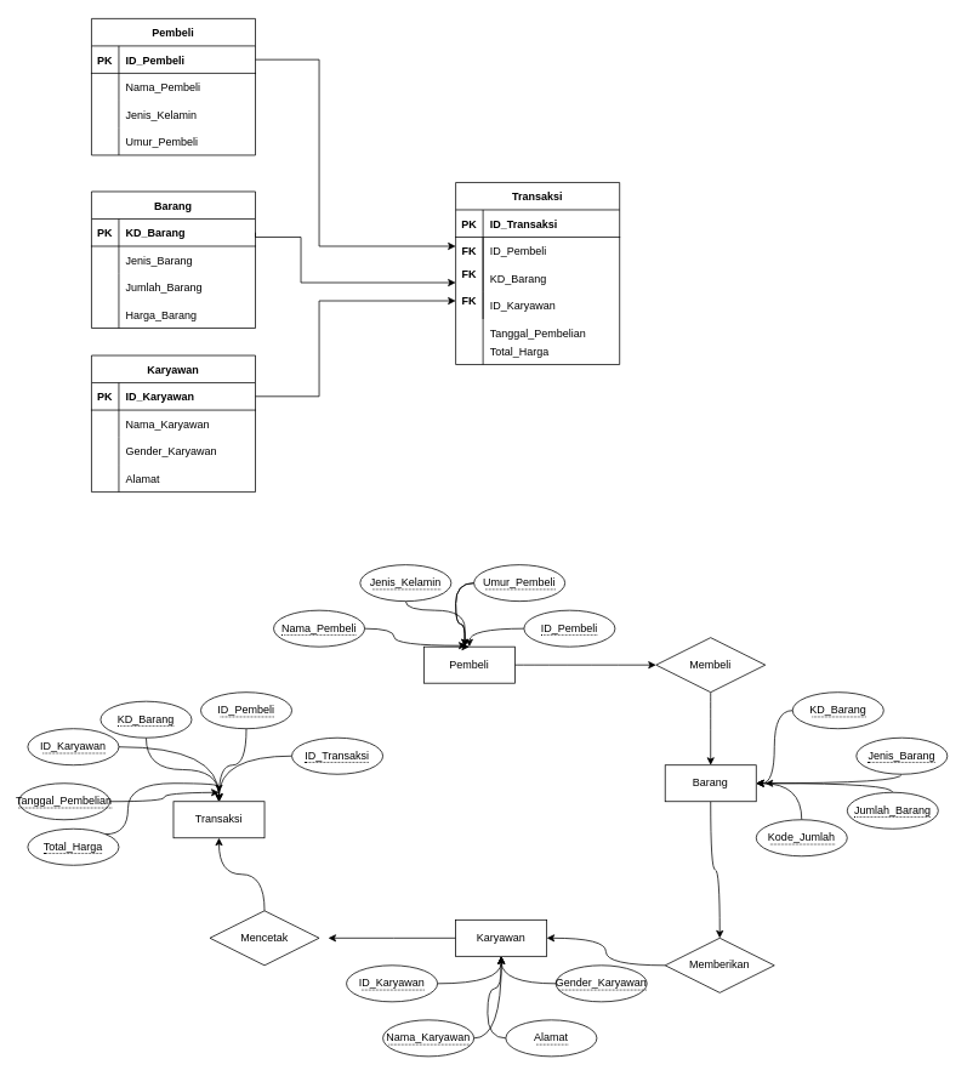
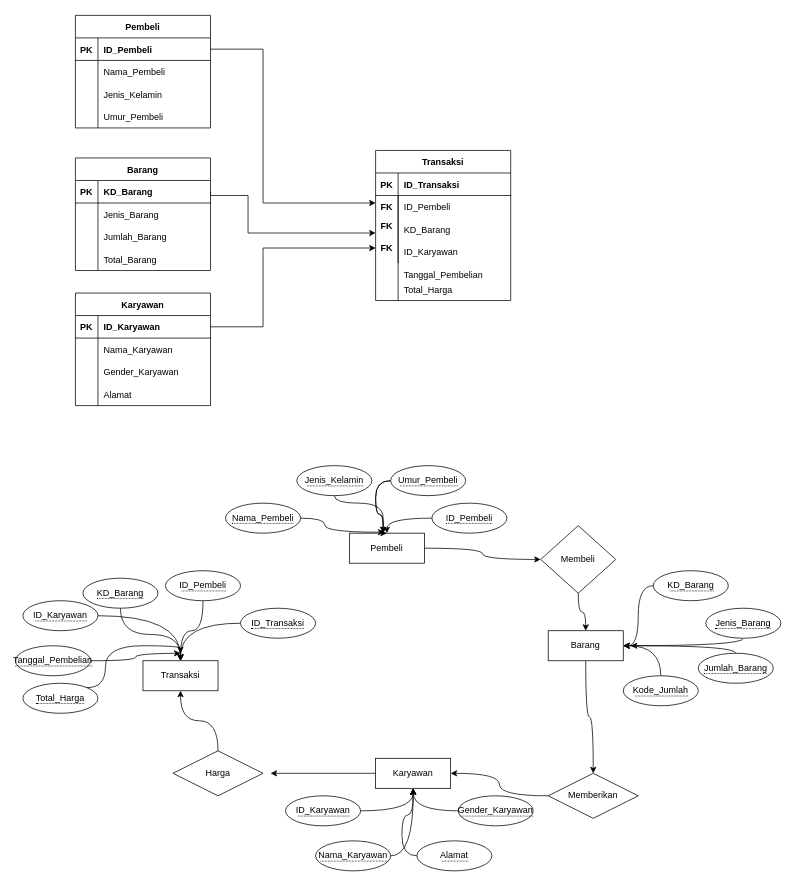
- <mxCell id="14" value="Harga_Barang" style="shape=partialRectangle;connectable=0;fillColor=none;top=0;left=0;bottom=0;right=0;align=left;spacingLeft=6;overflow=hidden;" parent="12" vertex="1"><mxGeometry x="30" width="150" height="30" as="geometry"><mxRectangle width="150" height="30" as="alternateBounds" /></mxGeometry></mxCell>
+ <mxCell id="14" value="Total_Barang" style="shape=partialRectangle;connectable=0;fillColor=none;top=0;left=0;bottom=0;right=0;align=left;spacingLeft=6;overflow=hidden;" parent="12" vertex="1"><mxGeometry x="30" width="150" height="30" as="geometry"><mxRectangle width="150" height="30" as="alternateBounds" /></mxGeometry></mxCell>
- <mxCell id="70" value="Membeli" style="shape=rhombus;perimeter=rhombusPerimeter;whiteSpace=wrap;html=1;align=center;" vertex="1" parent="1"><mxGeometry x="720" y="700" width="120" height="60" as="geometry" /></mxCell>
+ <mxCell id="70" value="Membeli" style="shape=rhombus;perimeter=rhombusPerimeter;whiteSpace=wrap;html=1;align=center;" vertex="1" parent="1"><mxGeometry x="720" y="700" width="100" height="90" as="geometry" /></mxCell>
- <mxCell id="76" value="Mencetak" style="shape=rhombus;perimeter=rhombusPerimeter;whiteSpace=wrap;html=1;align=center;" vertex="1" parent="1"><mxGeometry x="230" y="1000" width="120" height="60" as="geometry" /></mxCell>
+ <mxCell id="76" value="Harga" style="shape=rhombus;perimeter=rhombusPerimeter;whiteSpace=wrap;html=1;align=center;" vertex="1" parent="1"><mxGeometry x="230" y="1000" width="120" height="60" as="geometry" /></mxCell>
